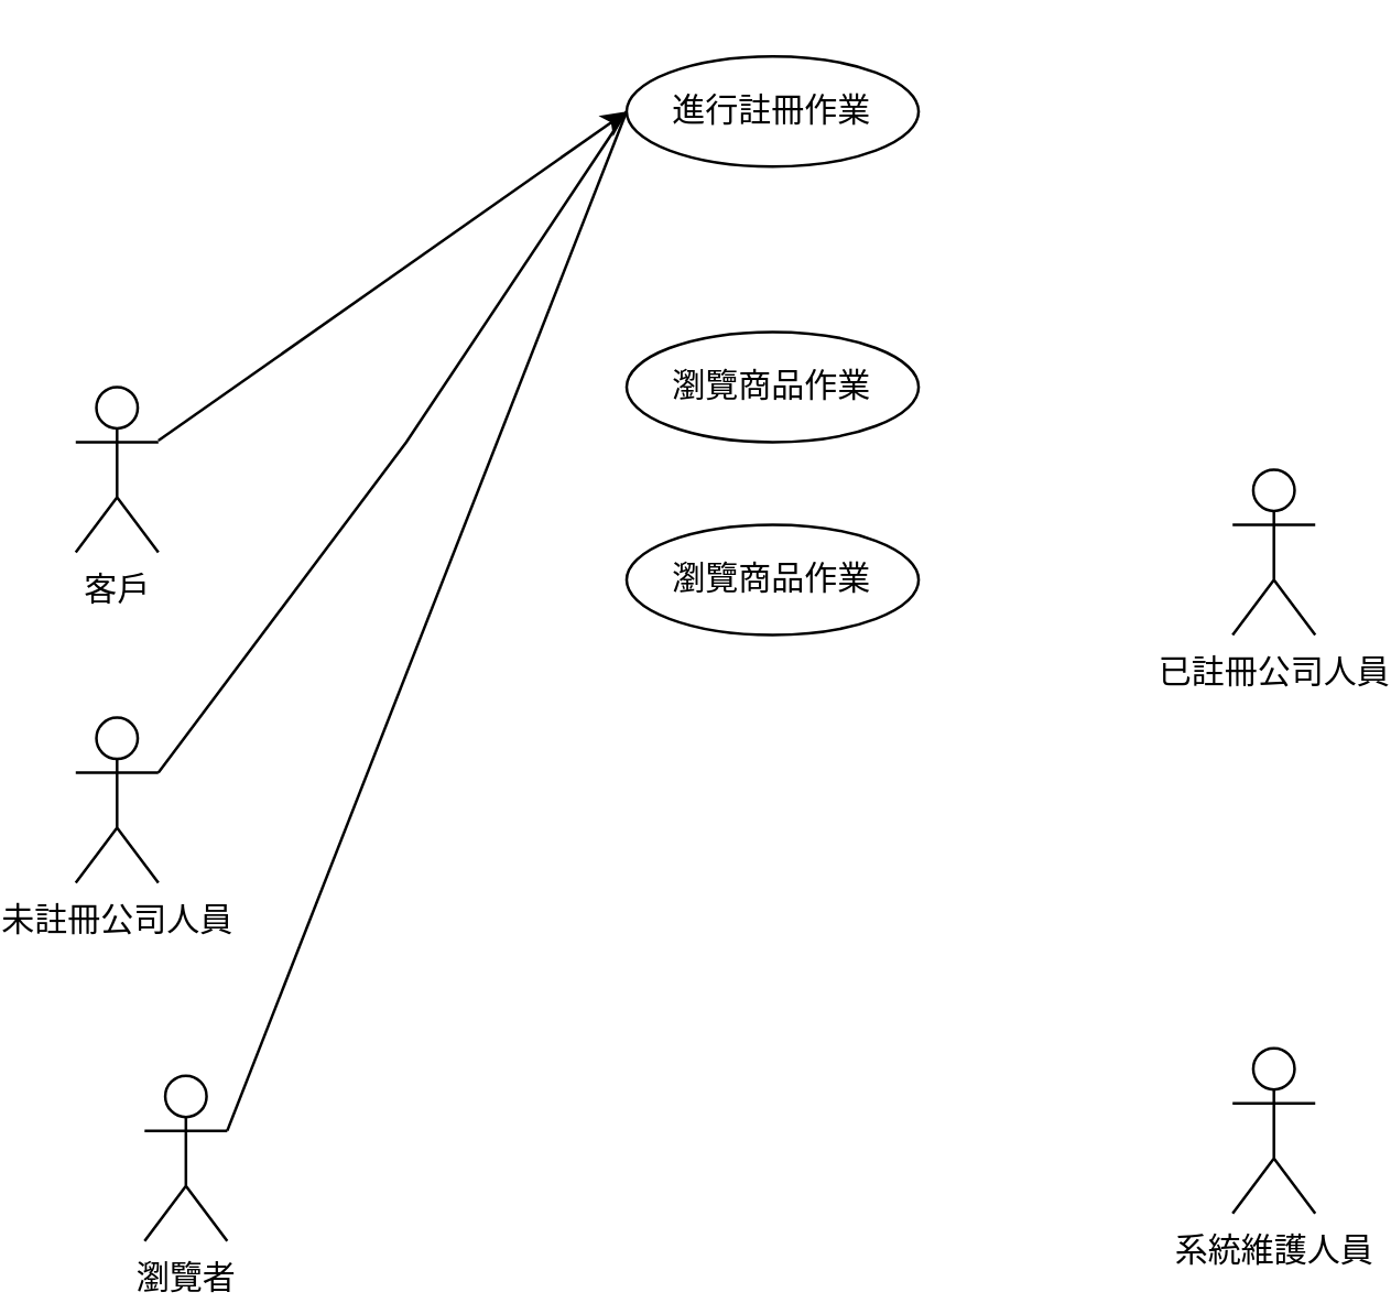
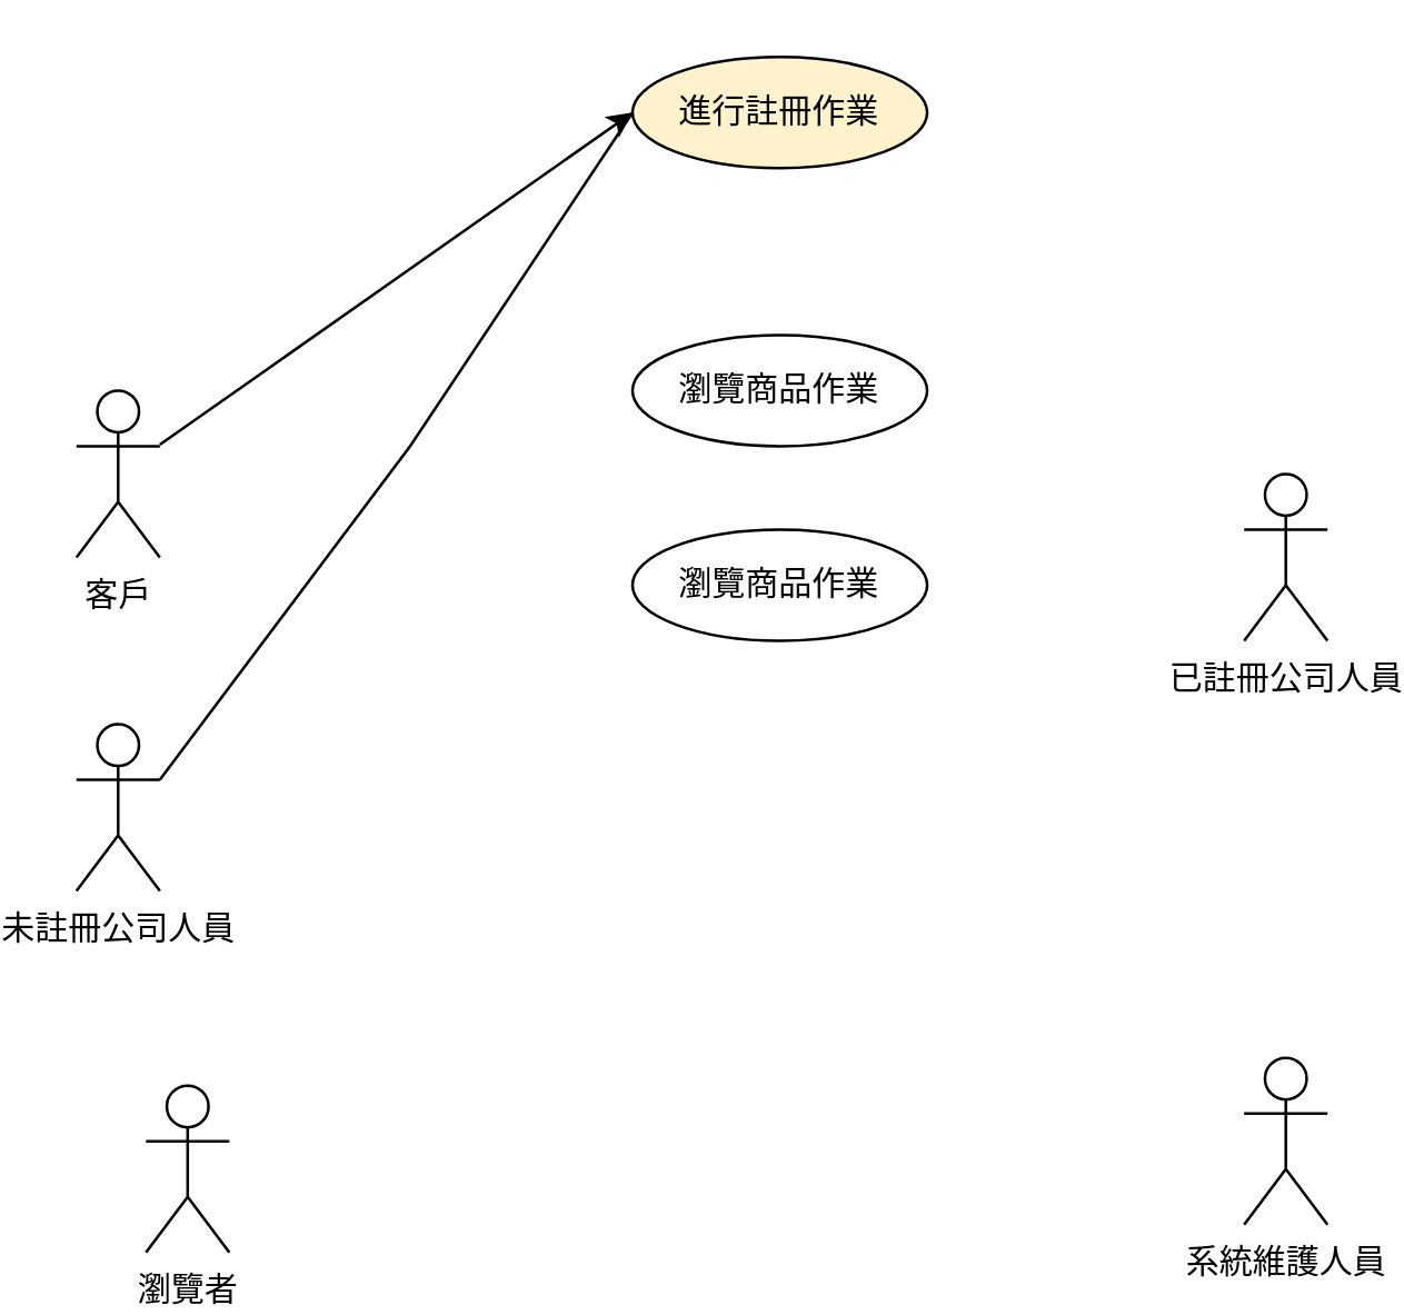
- <mxCell id="7" value="進行註冊作業" style="ellipse;whiteSpace=wrap;html=1;" vertex="1" parent="1"><mxGeometry x="220" y="20" width="106" height="40" as="geometry" /></mxCell>
+ <mxCell id="7" value="進行註冊作業" style="ellipse;whiteSpace=wrap;html=1;fillColor=#fff2cc;" vertex="1" parent="1"><mxGeometry x="220" y="20" width="106" height="40" as="geometry" /></mxCell>
- <mxCell id="10" value="" style="endArrow=none;html=1;rounded=0;entryX=0;entryY=0.5;entryDx=0;entryDy=0;exitX=1;exitY=0.333;exitDx=0;exitDy=0;exitPerimeter=0;" edge="1" parent="1" source="5" target="7"><mxGeometry relative="1" as="geometry"><mxPoint x="50" y="280" as="sourcePoint" /><mxPoint x="220" y="40" as="targetPoint" /><Array as="points" /></mxGeometry></mxCell>
